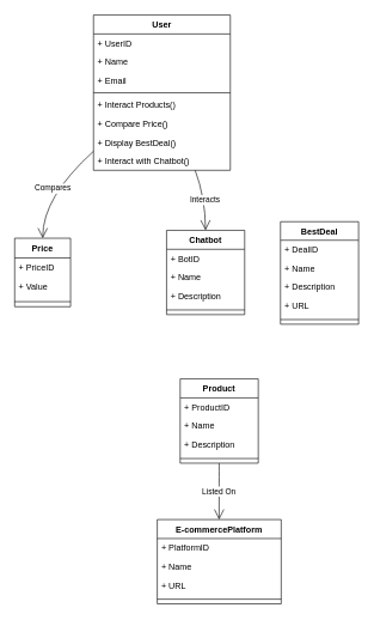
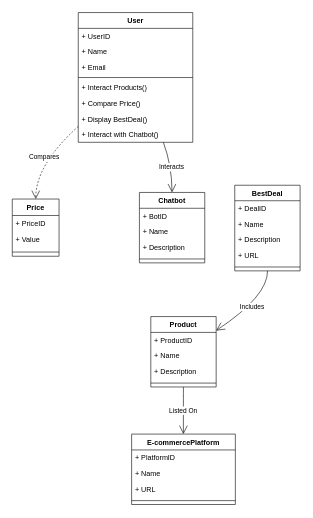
- <mxCell id="36" value="Compares" style="curved=1;startArrow=none;endArrow=open;endSize=12;exitX=0.002;exitY=0.876;entryX=0.502;entryY=0;rounded=0;" edge="1" parent="1" source="2" target="16"><mxGeometry relative="1" as="geometry"><Array as="points"><mxPoint x="59" y="274" /></Array></mxGeometry></mxCell>
+ <mxCell id="36" value="Compares" style="curved=1;startArrow=none;endArrow=open;endSize=12;exitX=0.002;exitY=0.876;entryX=0.502;entryY=0;rounded=0;dashed=1;" edge="1" parent="1" source="2" target="16"><mxGeometry relative="1" as="geometry"><Array as="points"><mxPoint x="59" y="274" /></Array></mxGeometry></mxCell>
+ <mxCell id="38" value="Includes" style="curved=1;startArrow=none;endArrow=open;endSize=12;exitX=0.502;exitY=1;entryX=1.0;entryY=0.199;rounded=0;" edge="1" parent="1" source="25" target="11"><mxGeometry relative="1" as="geometry"><Array as="points"><mxPoint x="446" y="493" /></Array></mxGeometry></mxCell>
